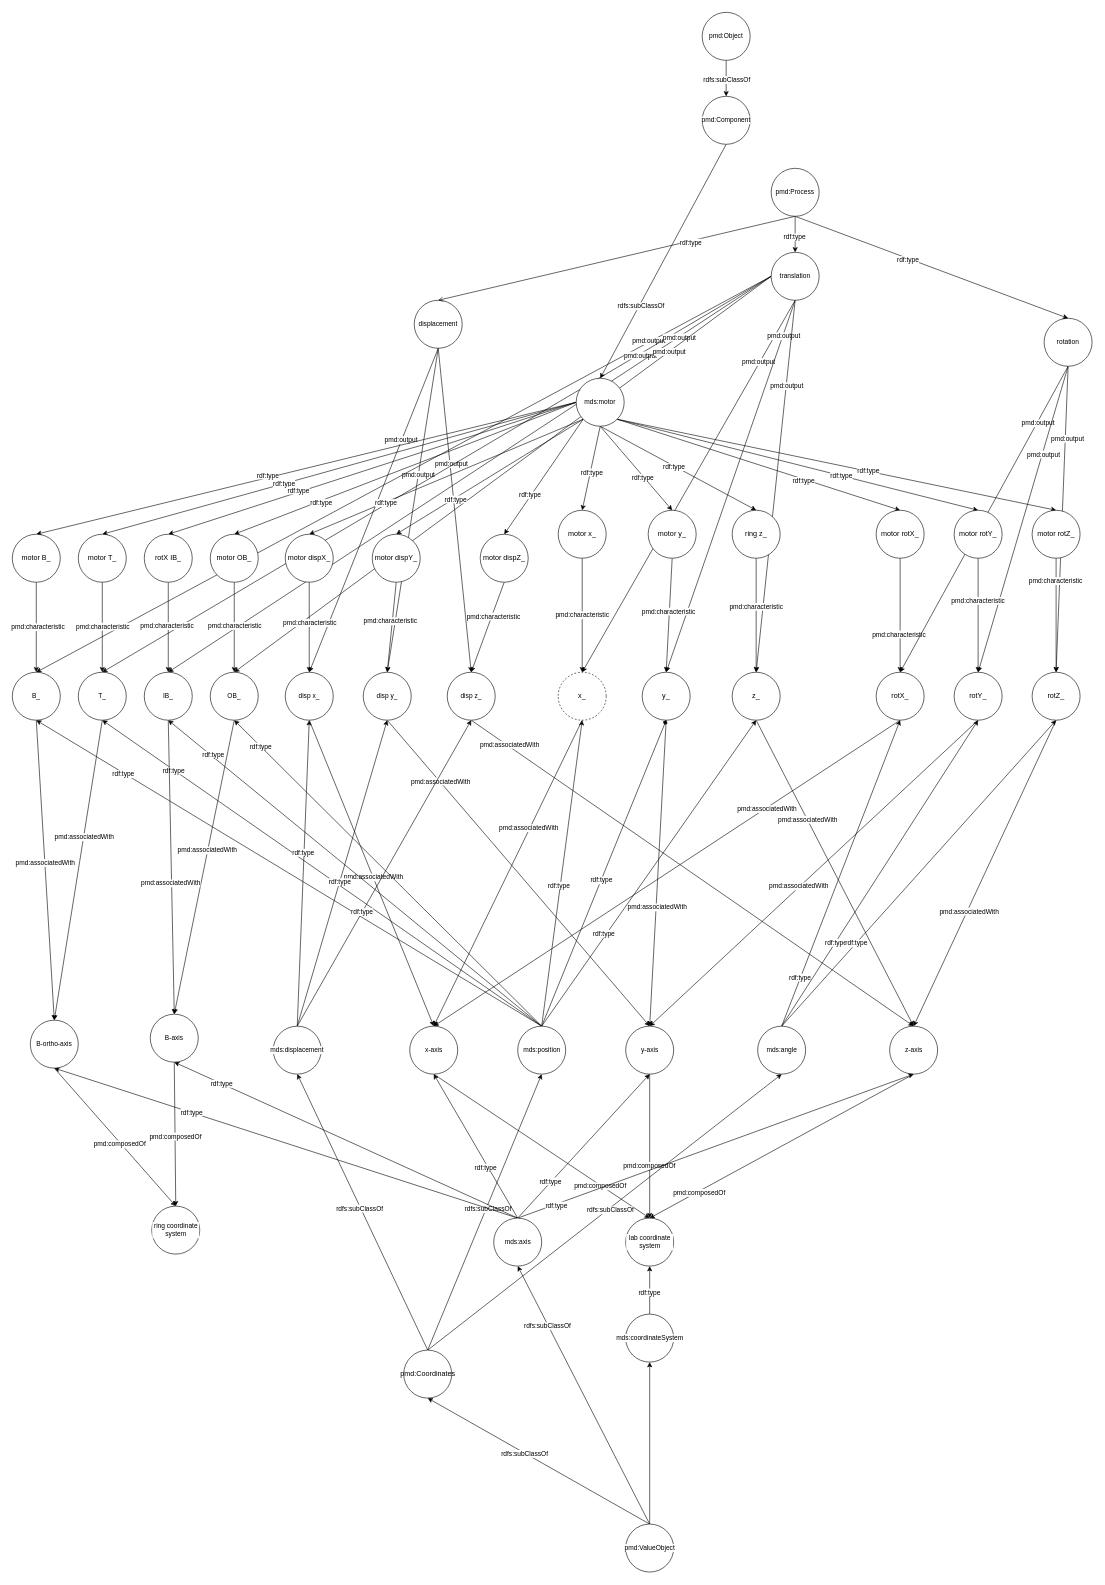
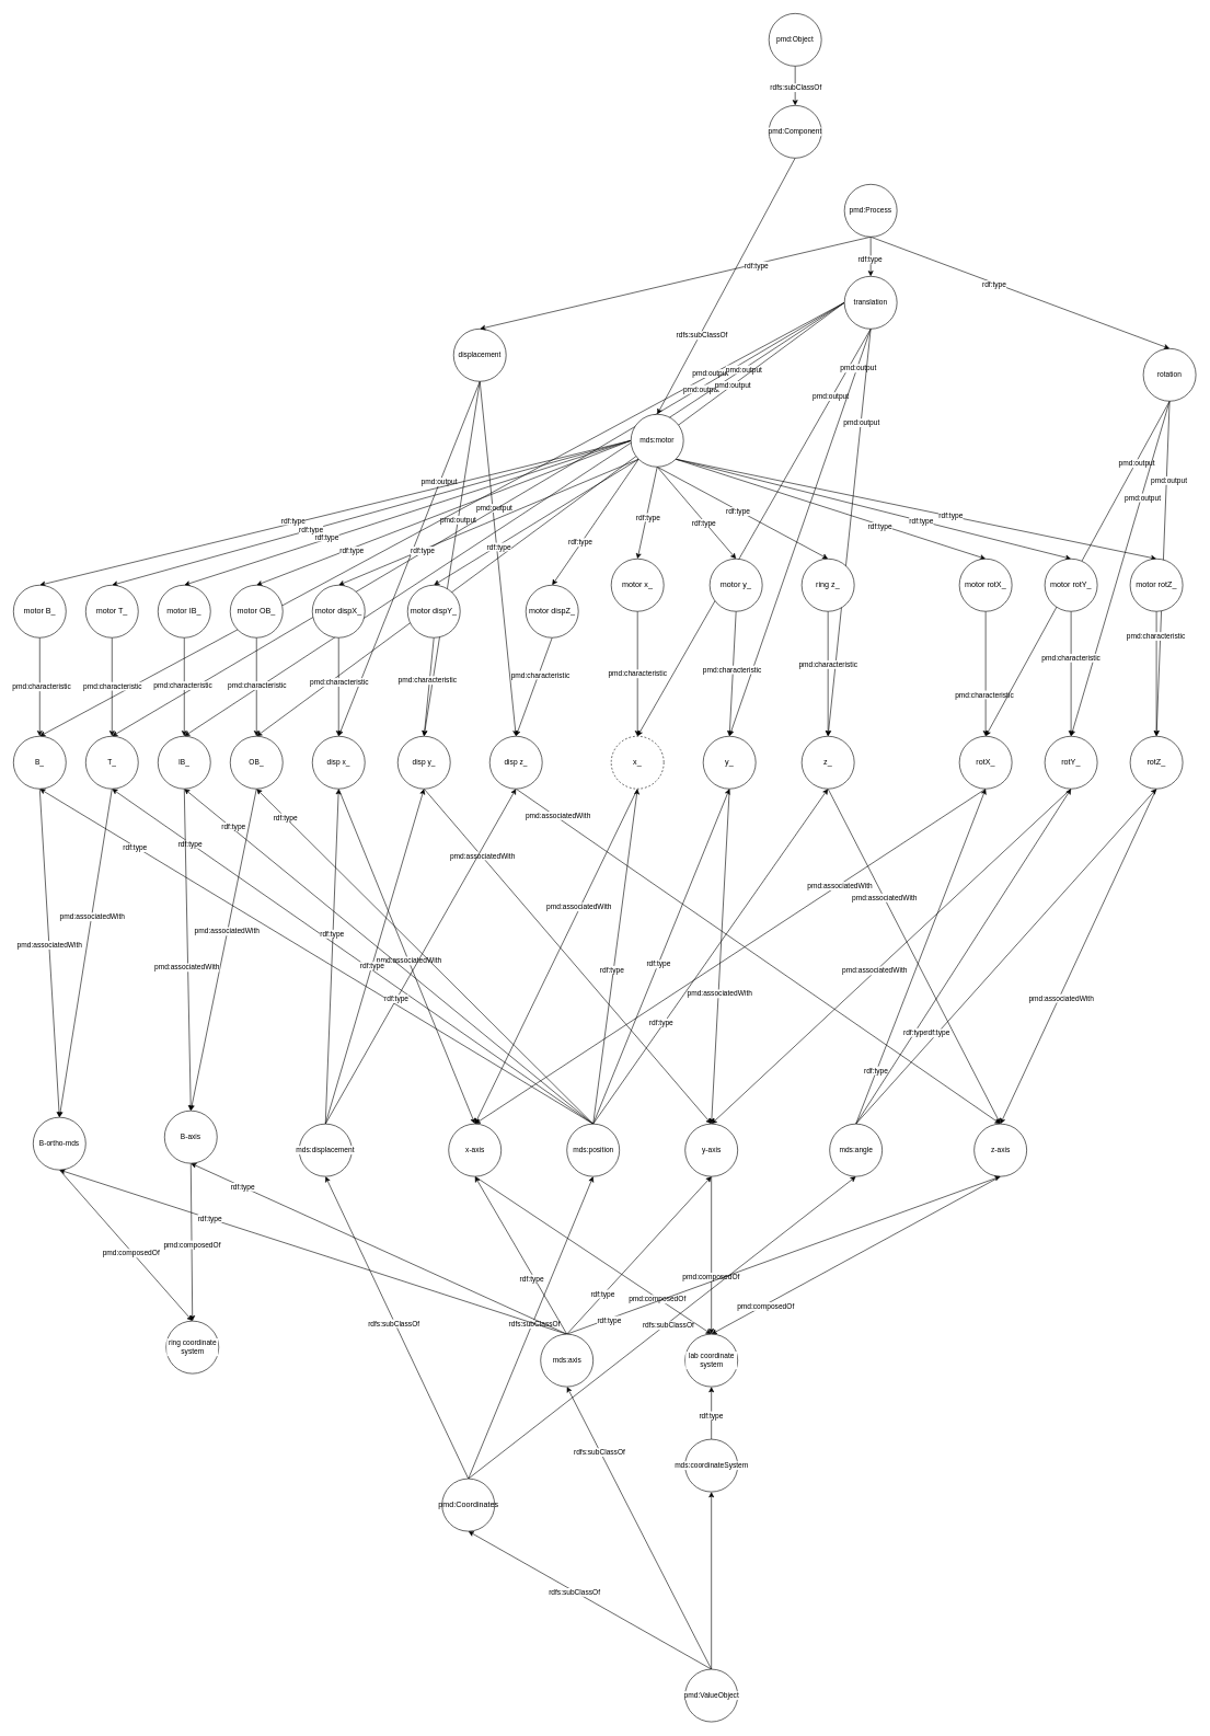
- <mxCell id="167" style="edgeStyle=none;rounded=0;orthogonalLoop=1;jettySize=auto;html=1;exitX=0.5;exitY=1;exitDx=0;exitDy=0;entryX=0.5;entryY=0;entryDx=0;entryDy=0;strokeColor=default;align=center;verticalAlign=middle;fontFamily=Helvetica;fontSize=11;fontColor=default;labelBackgroundColor=default;endArrow=open;" parent="1" source="173" target="103" edge="1"><mxGeometry relative="1" as="geometry" /></mxCell>
+ <mxCell id="167" style="edgeStyle=none;rounded=0;orthogonalLoop=1;jettySize=auto;html=1;exitX=0.5;exitY=1;exitDx=0;exitDy=0;entryX=0.5;entryY=0;entryDx=0;entryDy=0;strokeColor=default;align=center;verticalAlign=middle;fontFamily=Helvetica;fontSize=11;fontColor=default;labelBackgroundColor=default;endArrow=classic;" parent="1" source="173" target="103" edge="1"><mxGeometry relative="1" as="geometry" /></mxCell>
- <mxCell id="195" value="rotX IB_" style="ellipse;whiteSpace=wrap;html=1;aspect=fixed;" parent="1" vertex="1"><mxGeometry x="240" y="890" width="80" height="80" as="geometry" /></mxCell>
+ <mxCell id="195" value="motor IB_" style="ellipse;whiteSpace=wrap;html=1;aspect=fixed;" parent="1" vertex="1"><mxGeometry x="240" y="890" width="80" height="80" as="geometry" /></mxCell>
- <mxCell id="44" style="edgeStyle=none;rounded=0;orthogonalLoop=1;jettySize=auto;html=1;exitX=0.5;exitY=0;exitDx=0;exitDy=0;entryX=0.5;entryY=1;entryDx=0;entryDy=0;strokeColor=default;align=center;verticalAlign=middle;fontFamily=Helvetica;fontSize=11;fontColor=default;labelBackgroundColor=default;endArrow=diamond;" parent="1" source="56" target="11" edge="1"><mxGeometry relative="1" as="geometry" /></mxCell>
+ <mxCell id="44" style="edgeStyle=none;rounded=0;orthogonalLoop=1;jettySize=auto;html=1;exitX=0.5;exitY=0;exitDx=0;exitDy=0;entryX=0.5;entryY=1;entryDx=0;entryDy=0;strokeColor=default;align=center;verticalAlign=middle;fontFamily=Helvetica;fontSize=11;fontColor=default;labelBackgroundColor=default;endArrow=classic;" parent="1" source="56" target="11" edge="1"><mxGeometry relative="1" as="geometry" /></mxCell>
- <mxCell id="219" value="B-ortho-axis" style="ellipse;whiteSpace=wrap;html=1;aspect=fixed;fontFamily=Helvetica;fontSize=11;fontColor=default;labelBackgroundColor=default;" parent="1" vertex="1"><mxGeometry x="50" y="1700" width="80" height="80" as="geometry" /></mxCell>
+ <mxCell id="219" value="B-ortho-mds" style="ellipse;whiteSpace=wrap;html=1;aspect=fixed;fontFamily=Helvetica;fontSize=11;fontColor=default;labelBackgroundColor=default;" parent="1" vertex="1"><mxGeometry x="50" y="1700" width="80" height="80" as="geometry" /></mxCell>
